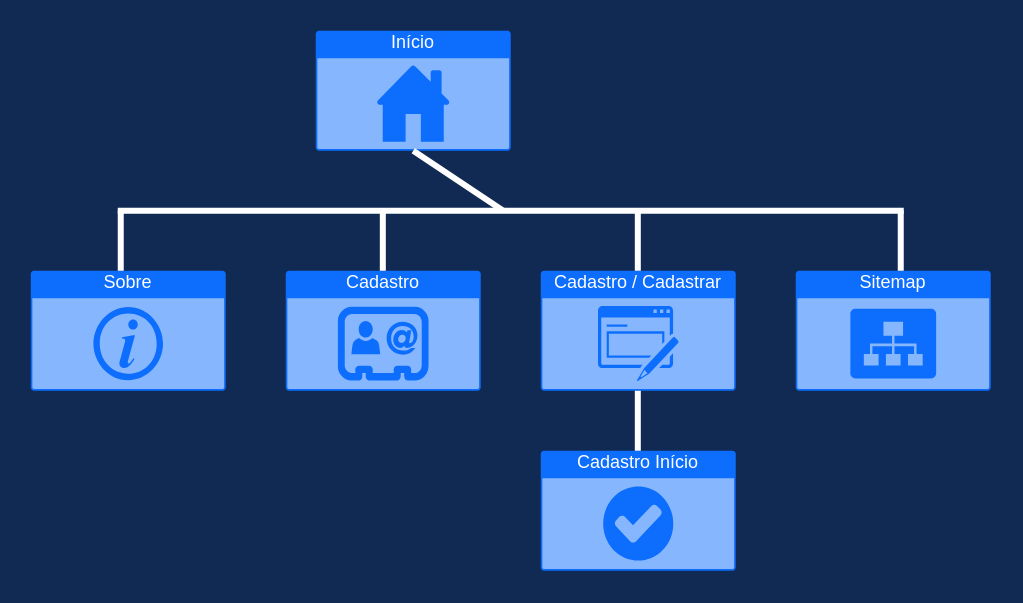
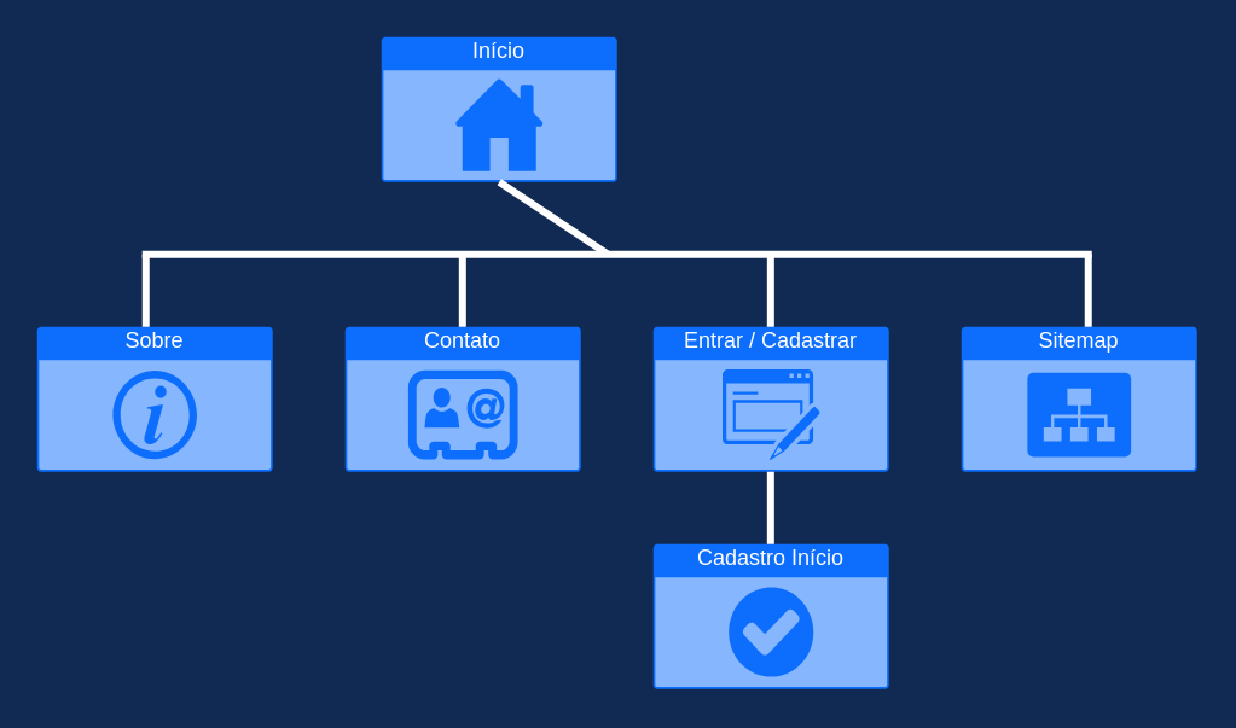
- <mxCell id="3" value="Cadastro" style="html=1;whiteSpace=wrap;strokeColor=none;fillColor=#0D6EFD;labelPosition=center;verticalLabelPosition=middle;verticalAlign=top;align=center;fontSize=12;outlineConnect=0;spacingTop=-6;fontColor=#FFFFFF;sketch=0;shape=mxgraph.sitemap.contact;" parent="1" vertex="1"><mxGeometry x="190" y="180" width="130" height="80" as="geometry" /></mxCell>
+ <mxCell id="3" value="Contato" style="html=1;whiteSpace=wrap;strokeColor=none;fillColor=#0D6EFD;labelPosition=center;verticalLabelPosition=middle;verticalAlign=top;align=center;fontSize=12;outlineConnect=0;spacingTop=-6;fontColor=#FFFFFF;sketch=0;shape=mxgraph.sitemap.contact;" parent="1" vertex="1"><mxGeometry x="190" y="180" width="130" height="80" as="geometry" /></mxCell>
- <mxCell id="6" value="Cadastro / Cadastrar" style="html=1;whiteSpace=wrap;strokeColor=none;fillColor=#0D6EFD;labelPosition=center;verticalLabelPosition=middle;verticalAlign=top;align=center;fontSize=12;outlineConnect=0;spacingTop=-6;fontColor=#FFFFFF;sketch=0;shape=mxgraph.sitemap.form;" parent="1" vertex="1"><mxGeometry x="360" y="180" width="130" height="80" as="geometry" /></mxCell>
+ <mxCell id="6" value="Entrar / Cadastrar" style="html=1;whiteSpace=wrap;strokeColor=none;fillColor=#0D6EFD;labelPosition=center;verticalLabelPosition=middle;verticalAlign=top;align=center;fontSize=12;outlineConnect=0;spacingTop=-6;fontColor=#FFFFFF;sketch=0;shape=mxgraph.sitemap.form;" parent="1" vertex="1"><mxGeometry x="360" y="180" width="130" height="80" as="geometry" /></mxCell>
